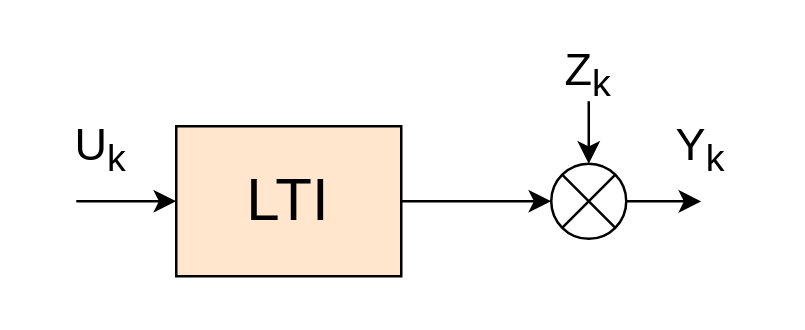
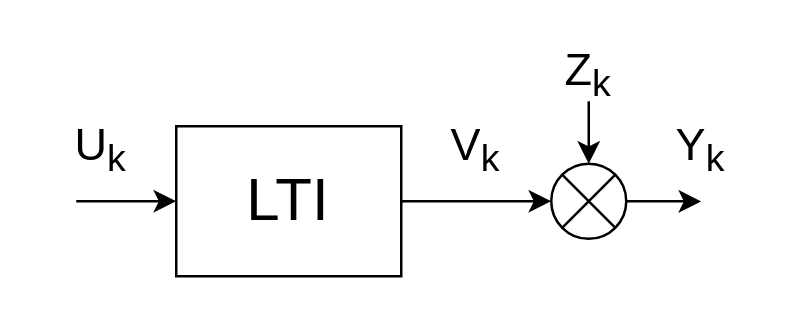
+ <mxCell id="8" value="&lt;font style=&quot;font-size: 18px&quot;&gt;V&lt;sub&gt;k&lt;/sub&gt;&lt;/font&gt;" style="text;html=1;strokeColor=none;fillColor=none;align=center;verticalAlign=middle;whiteSpace=wrap;rounded=0;fontSize=16;" vertex="1" parent="1"><mxGeometry x="170" y="50" width="40" height="20" as="geometry" /></mxCell>
- <mxCell id="3" value="&lt;font style=&quot;font-size: 24px&quot;&gt;LTI&lt;/font&gt;" style="rounded=0;whiteSpace=wrap;html=1;fillColor=#ffe6cc;" vertex="1" parent="1"><mxGeometry x="70" y="50" width="90" height="60" as="geometry" /></mxCell>
+ <mxCell id="3" value="&lt;font style=&quot;font-size: 24px&quot;&gt;LTI&lt;/font&gt;" style="rounded=0;whiteSpace=wrap;html=1;" vertex="1" parent="1"><mxGeometry x="70" y="50" width="90" height="60" as="geometry" /></mxCell>
